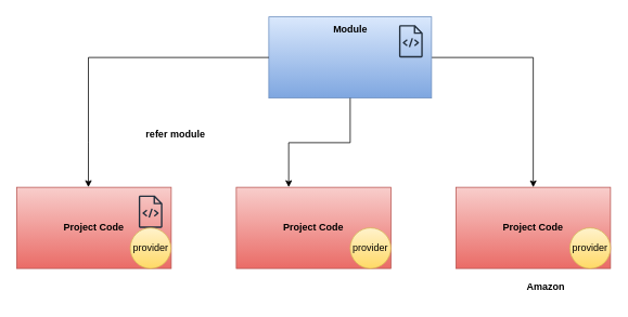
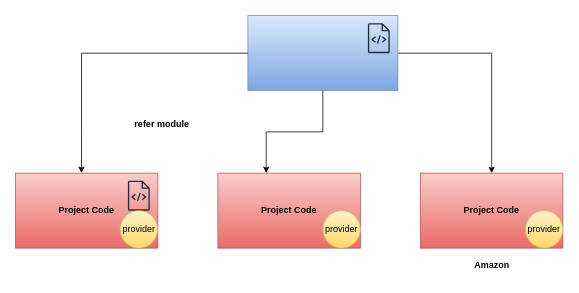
- <mxCell id="5" value="&lt;b&gt;Module&lt;/b&gt;" style="text;html=1;align=center;verticalAlign=middle;resizable=0;points=[];autosize=1;strokeColor=none;fillColor=none;" vertex="1" parent="1"><mxGeometry x="395" y="20" width="70" height="30" as="geometry" /></mxCell>
- <mxCell id="15" value="&lt;b&gt;Amazon&lt;/b&gt;" style="text;html=1;align=center;verticalAlign=middle;resizable=0;points=[];autosize=1;strokeColor=none;fillColor=none;" vertex="1" parent="1"><mxGeometry x="635" y="338" width="70" height="30" as="geometry" /></mxCell>
+ <mxCell id="15" value="&lt;b&gt;Amazon&lt;/b&gt;" style="text;html=1;align=center;verticalAlign=middle;resizable=0;points=[];autosize=1;strokeColor=none;fillColor=none;" vertex="1" parent="1"><mxGeometry x="620" y="338" width="70" height="30" as="geometry" /></mxCell>
